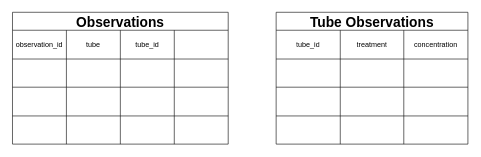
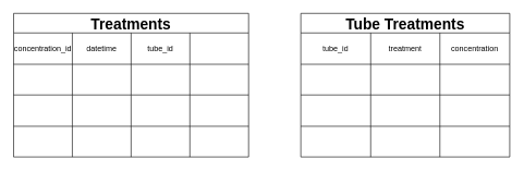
- <mxCell id="19" value="Observations" style="shape=table;startSize=30;container=1;collapsible=0;childLayout=tableLayout;fontStyle=1;align=center;fontSize=23;" vertex="1" parent="1"><mxGeometry x="20" y="20" width="360" height="220" as="geometry" /></mxCell>
+ <mxCell id="19" value="Treatments" style="shape=table;startSize=30;container=1;collapsible=0;childLayout=tableLayout;fontStyle=1;align=center;fontSize=23;" vertex="1" parent="1"><mxGeometry x="20" y="20" width="360" height="220" as="geometry" /></mxCell>
- <mxCell id="2" value="Tube Observations" style="shape=table;startSize=30;container=1;collapsible=0;childLayout=tableLayout;fontStyle=1;align=center;fontSize=23;" vertex="1" parent="1"><mxGeometry x="460" y="20" width="320" height="220" as="geometry" /></mxCell>
+ <mxCell id="2" value="Tube Treatments" style="shape=table;startSize=30;container=1;collapsible=0;childLayout=tableLayout;fontStyle=1;align=center;fontSize=23;" vertex="1" parent="1"><mxGeometry x="460" y="20" width="320" height="220" as="geometry" /></mxCell>
- <mxCell id="21" value="observation_id" style="shape=partialRectangle;html=1;whiteSpace=wrap;connectable=0;fillColor=none;top=0;left=0;bottom=0;right=0;overflow=hidden;" vertex="1" parent="20"><mxGeometry width="90" height="48" as="geometry"><mxRectangle width="90" height="48" as="alternateBounds" /></mxGeometry></mxCell>
+ <mxCell id="21" value="concentration_id" style="shape=partialRectangle;html=1;whiteSpace=wrap;connectable=0;fillColor=none;top=0;left=0;bottom=0;right=0;overflow=hidden;" vertex="1" parent="20"><mxGeometry width="90" height="48" as="geometry"><mxRectangle width="90" height="48" as="alternateBounds" /></mxGeometry></mxCell>
- <mxCell id="22" value="tube" style="shape=partialRectangle;html=1;whiteSpace=wrap;connectable=0;fillColor=none;top=0;left=0;bottom=0;right=0;overflow=hidden;" vertex="1" parent="20"><mxGeometry x="90" width="90" height="48" as="geometry"><mxRectangle width="90" height="48" as="alternateBounds" /></mxGeometry></mxCell>
+ <mxCell id="22" value="datetime" style="shape=partialRectangle;html=1;whiteSpace=wrap;connectable=0;fillColor=none;top=0;left=0;bottom=0;right=0;overflow=hidden;" vertex="1" parent="20"><mxGeometry x="90" width="90" height="48" as="geometry"><mxRectangle width="90" height="48" as="alternateBounds" /></mxGeometry></mxCell>
